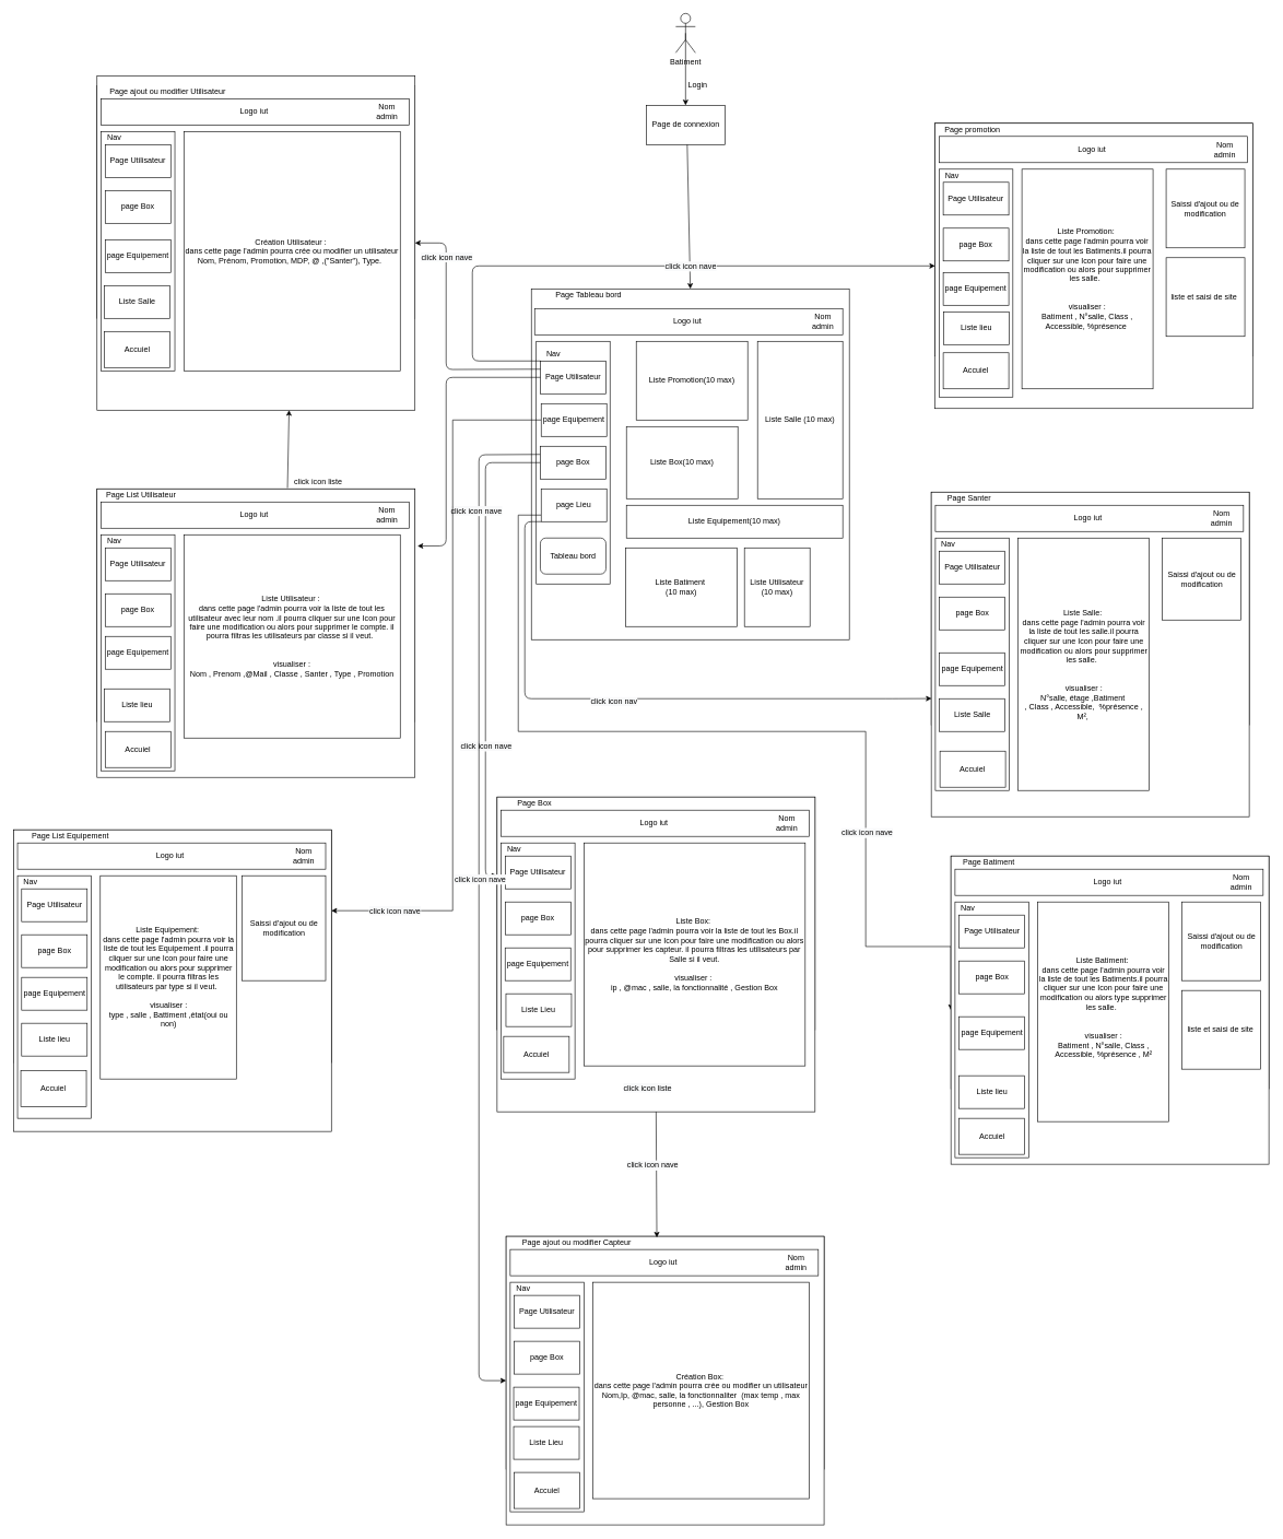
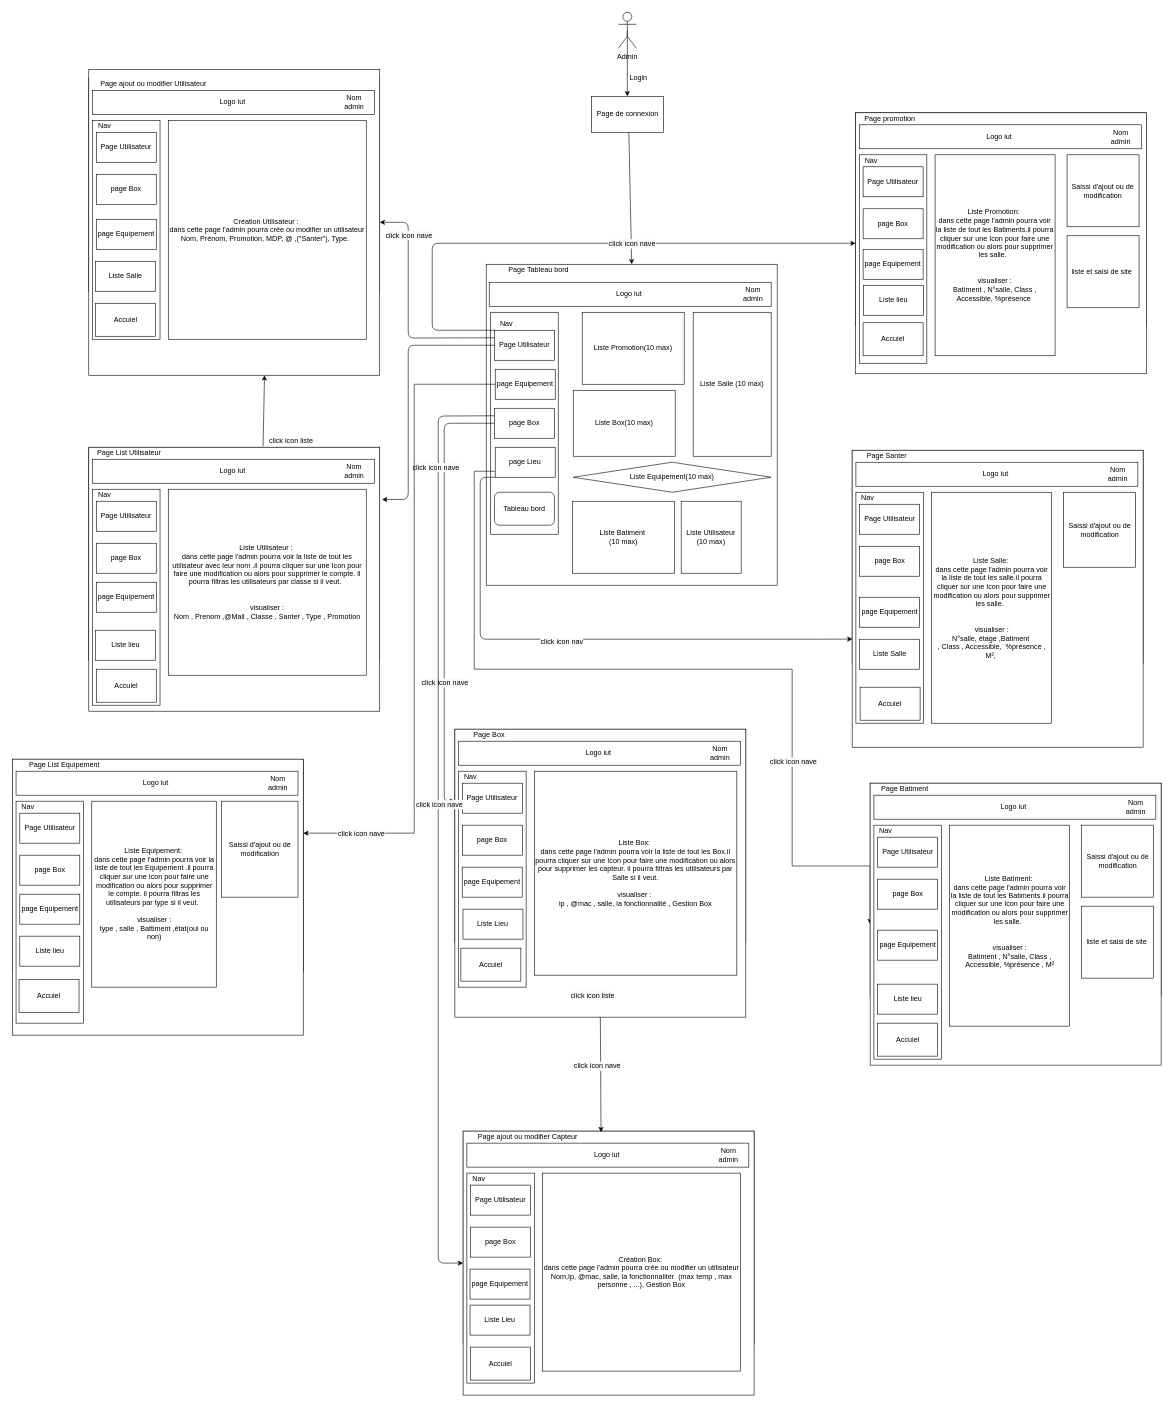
- <mxCell id="2" value="Batiment" style="shape=umlActor;verticalLabelPosition=bottom;verticalAlign=top;html=1;outlineConnect=0;" parent="1" vertex="1"><mxGeometry x="1030.25" y="20" width="30" height="60" as="geometry" /></mxCell>
+ <mxCell id="2" value="Admin" style="shape=umlActor;verticalLabelPosition=bottom;verticalAlign=top;html=1;outlineConnect=0;" parent="1" vertex="1"><mxGeometry x="1030.25" y="20" width="30" height="60" as="geometry" /></mxCell>
- <mxCell id="145" value="Liste Equipement(10 max)" style="rounded=0;whiteSpace=wrap;html=1;" parent="1" vertex="1"><mxGeometry x="955" y="770" width="330" height="50" as="geometry" /></mxCell>
+ <mxCell id="145" value="Liste Equipement(10 max)" style="rhombus;whiteSpace=wrap;html=1;" parent="1" vertex="1"><mxGeometry x="955" y="770" width="330" height="50" as="geometry" /></mxCell>
- <mxCell id="192" value="Liste Batiment:&amp;nbsp;&lt;br&gt;dans cette page l'admin pourra voir la liste de tout les Batiments.il pourra cliquer sur une Icon pour faire une modification ou alors type supprimer les salle.&amp;nbsp;&amp;nbsp;&lt;br&gt;&lt;br&gt;&lt;br&gt;visualiser :&lt;br&gt;Batiment , N°salle, Class , Accessible, %présence , M²&lt;br&gt;&amp;nbsp;" style="rounded=0;whiteSpace=wrap;html=1;" parent="1" vertex="1"><mxGeometry x="1582.5" y="1375" width="200" height="335" as="geometry" /></mxCell>
+ <mxCell id="192" value="Liste Batiment:&amp;nbsp;&lt;br&gt;dans cette page l'admin pourra voir la liste de tout les Batiments.il pourra cliquer sur une Icon pour faire une modification ou alors pour supprimer les salle.&amp;nbsp;&amp;nbsp;&lt;br&gt;&lt;br&gt;&lt;br&gt;visualiser :&lt;br&gt;Batiment , N°salle, Class , Accessible, %présence , M²&lt;br&gt;&amp;nbsp;" style="rounded=0;whiteSpace=wrap;html=1;" parent="1" vertex="1"><mxGeometry x="1582.5" y="1375" width="200" height="335" as="geometry" /></mxCell>
